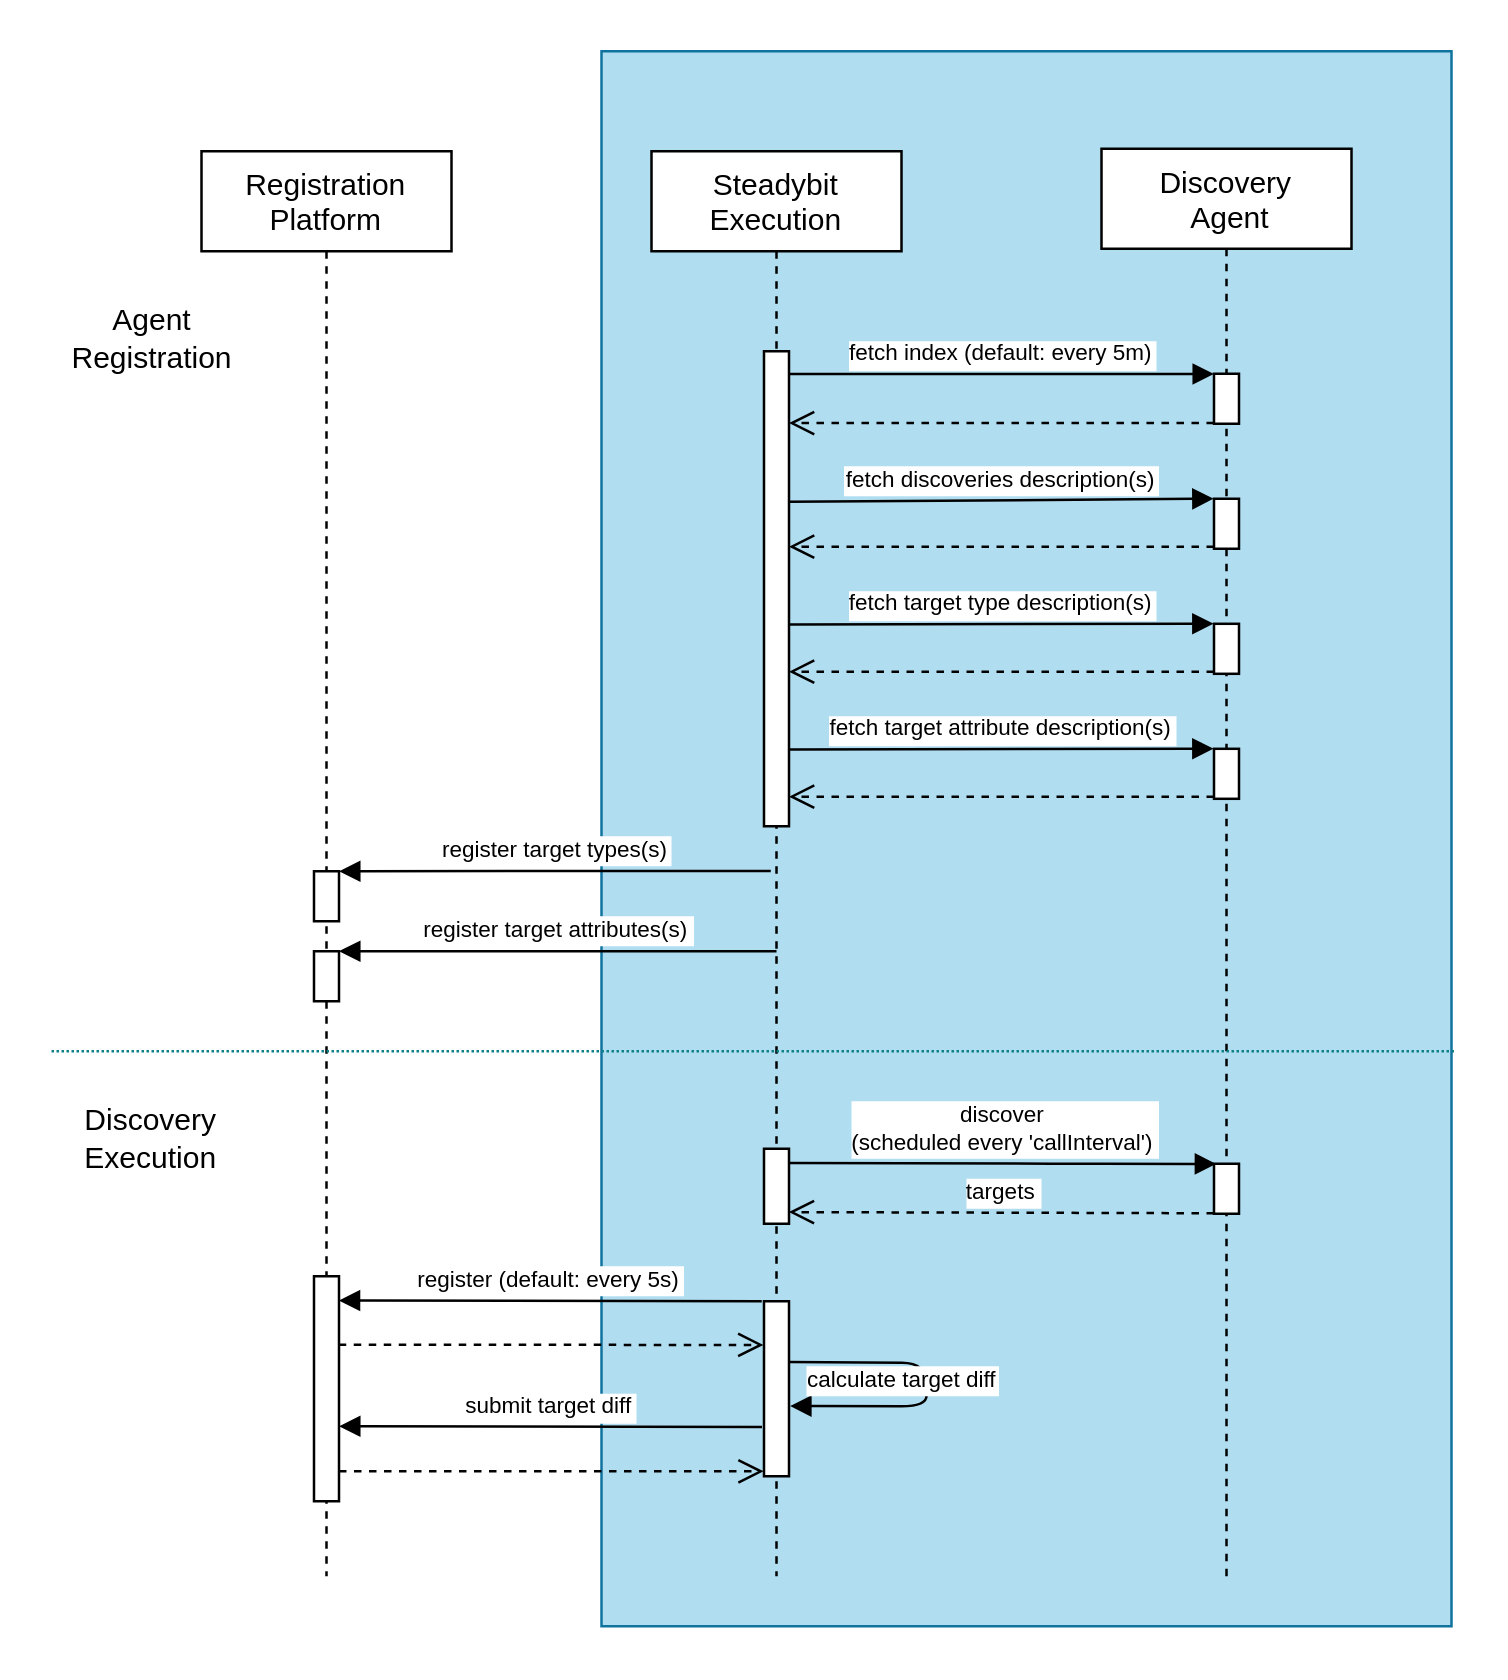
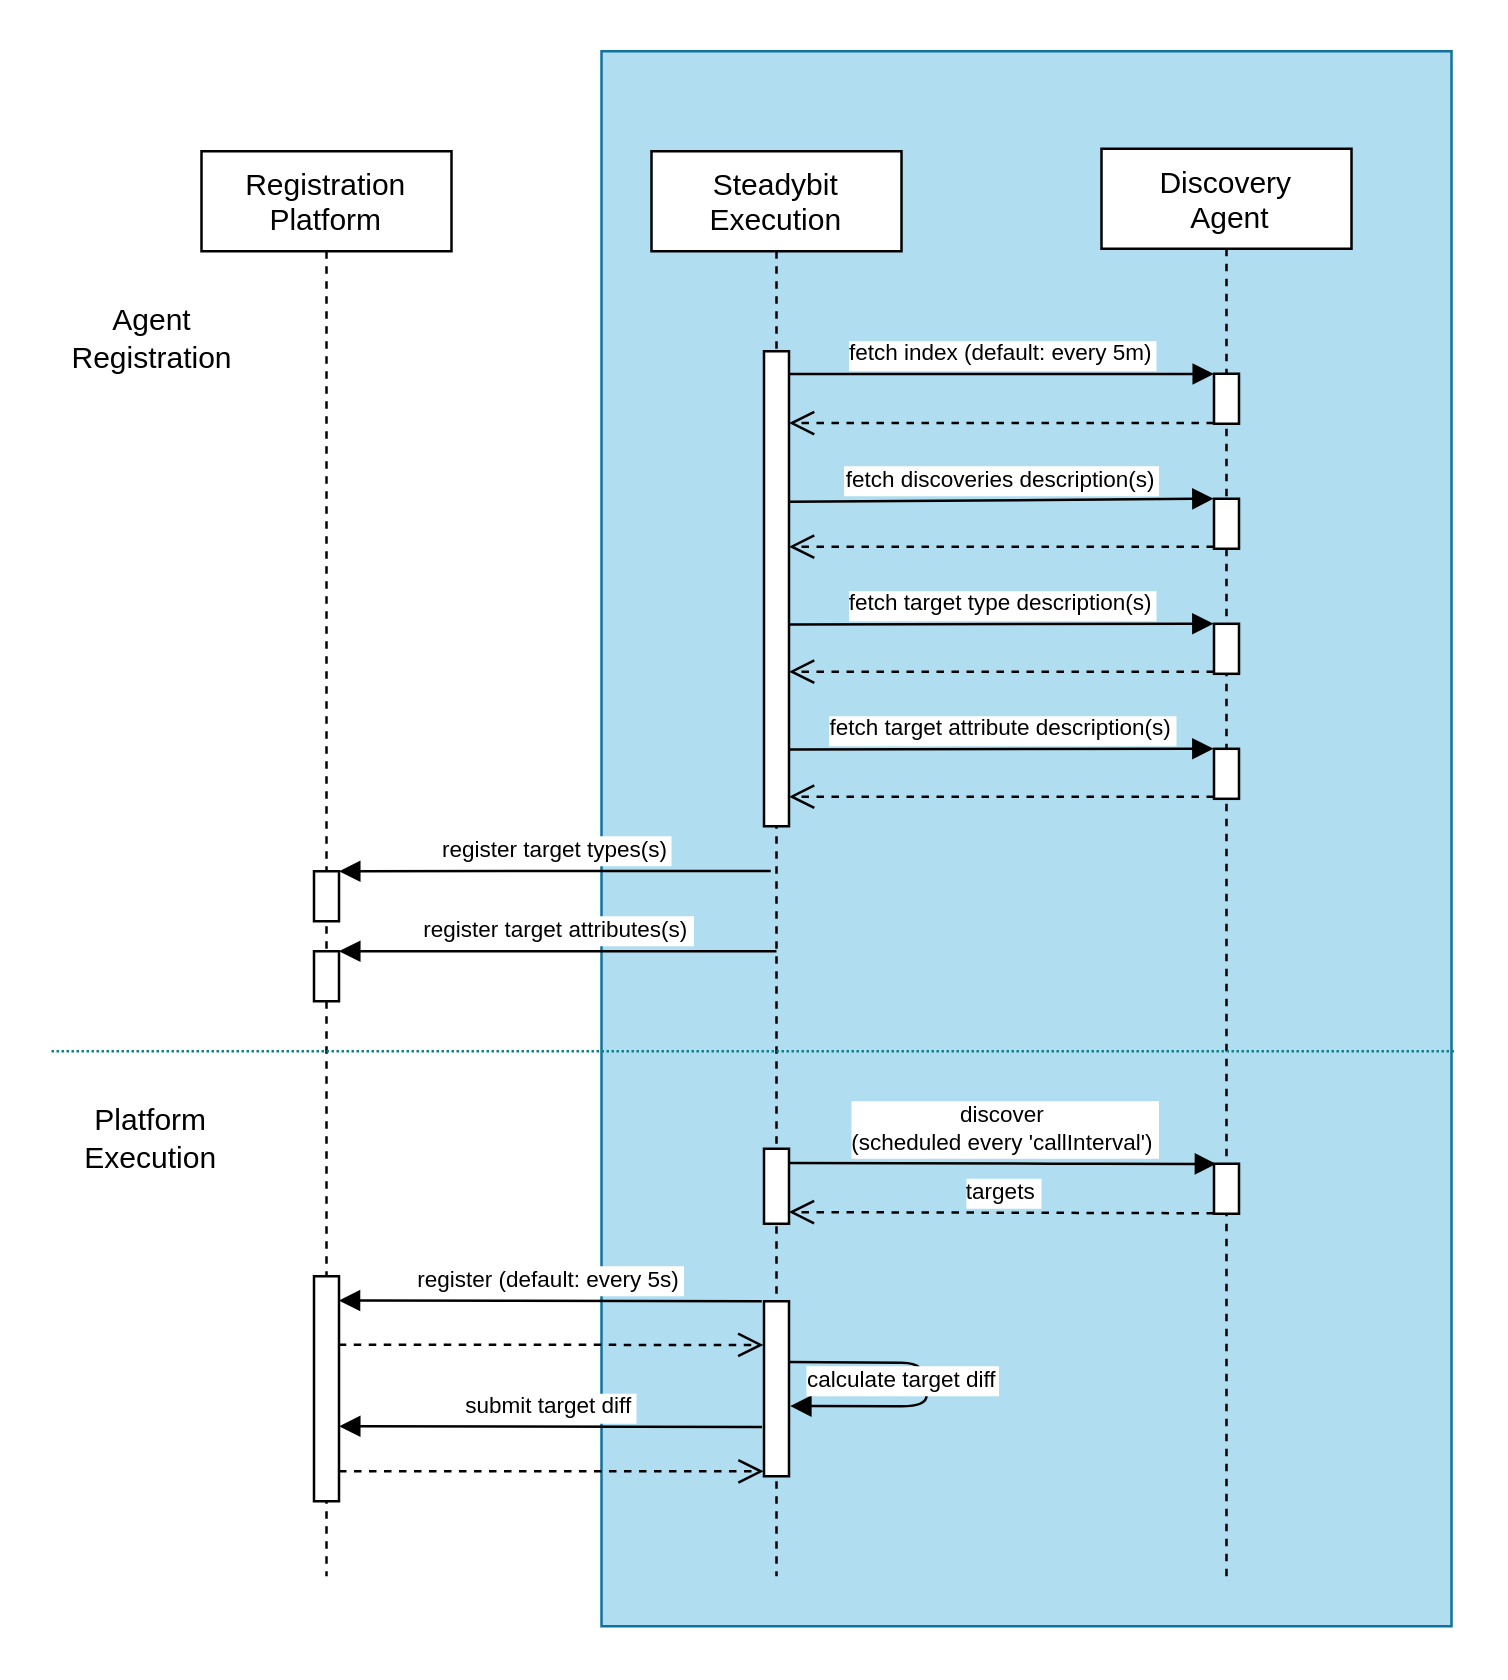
- <mxCell id="30" value="&lt;font style=&quot;font-size: 12px;&quot;&gt;Discovery&lt;br&gt;Execution&lt;/font&gt;" style="text;html=1;strokeColor=none;fillColor=none;align=center;verticalAlign=middle;whiteSpace=wrap;rounded=0;fontSize=10;" parent="1" vertex="1"><mxGeometry x="20" y="440" width="80" height="30" as="geometry" /></mxCell>
+ <mxCell id="30" value="&lt;font style=&quot;font-size: 12px;&quot;&gt;Platform&lt;br&gt;Execution&lt;/font&gt;" style="text;html=1;strokeColor=none;fillColor=none;align=center;verticalAlign=middle;whiteSpace=wrap;rounded=0;fontSize=10;" parent="1" vertex="1"><mxGeometry x="20" y="440" width="80" height="30" as="geometry" /></mxCell>
